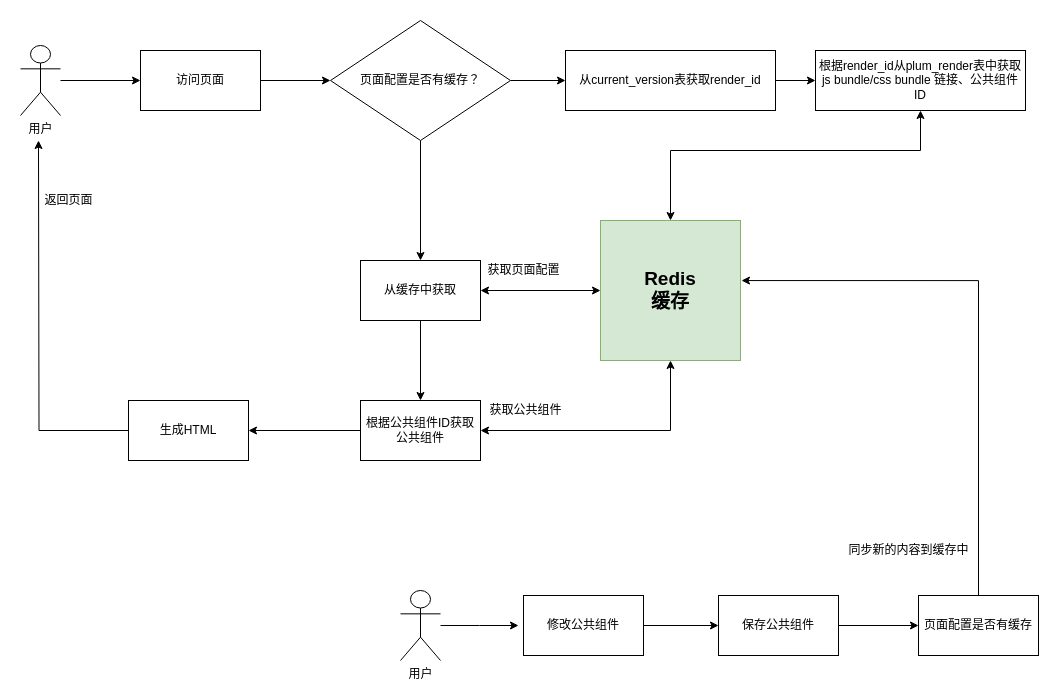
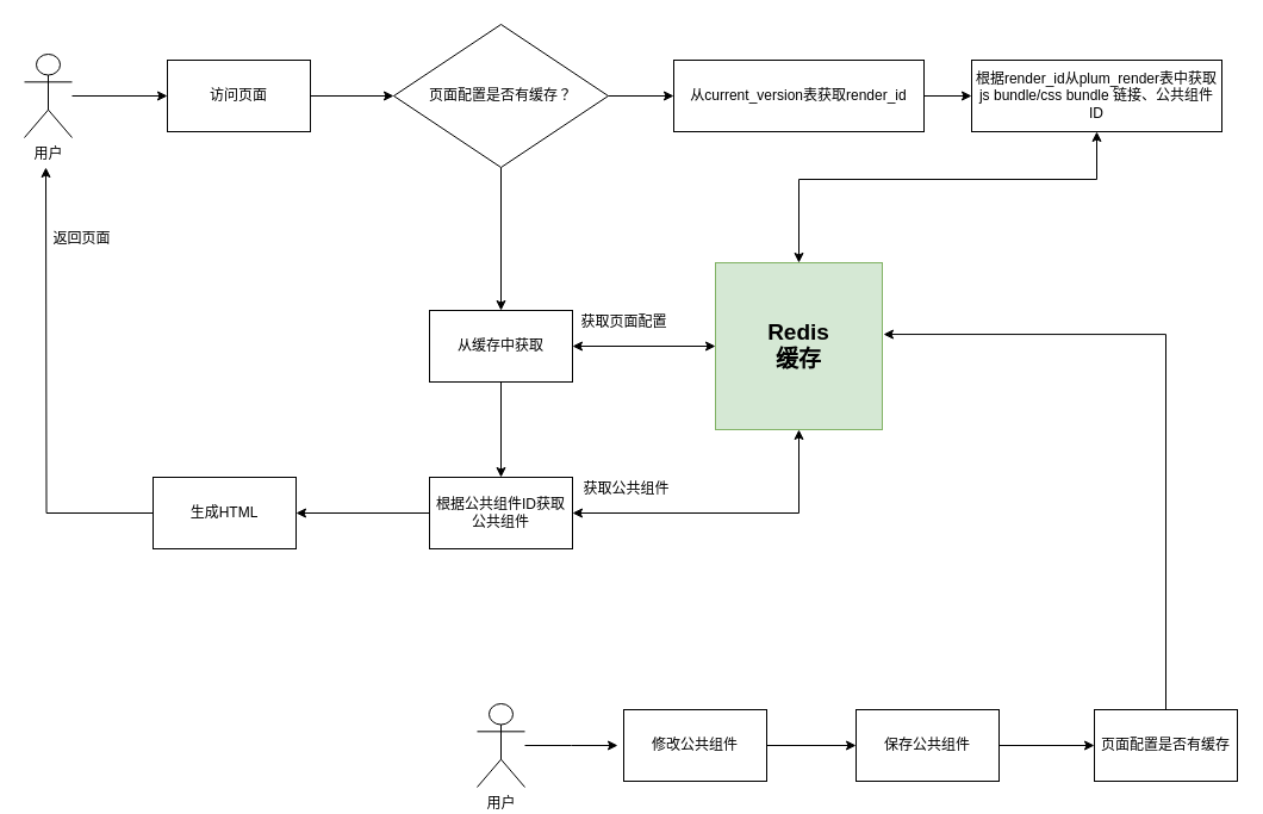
- <mxCell id="33" value="同步新的内容到缓存中" style="text;html=1;align=center;verticalAlign=middle;resizable=0;points=[];autosize=1;" vertex="1" parent="1"><mxGeometry x="838" y="540" width="140" height="20" as="geometry" /></mxCell>
